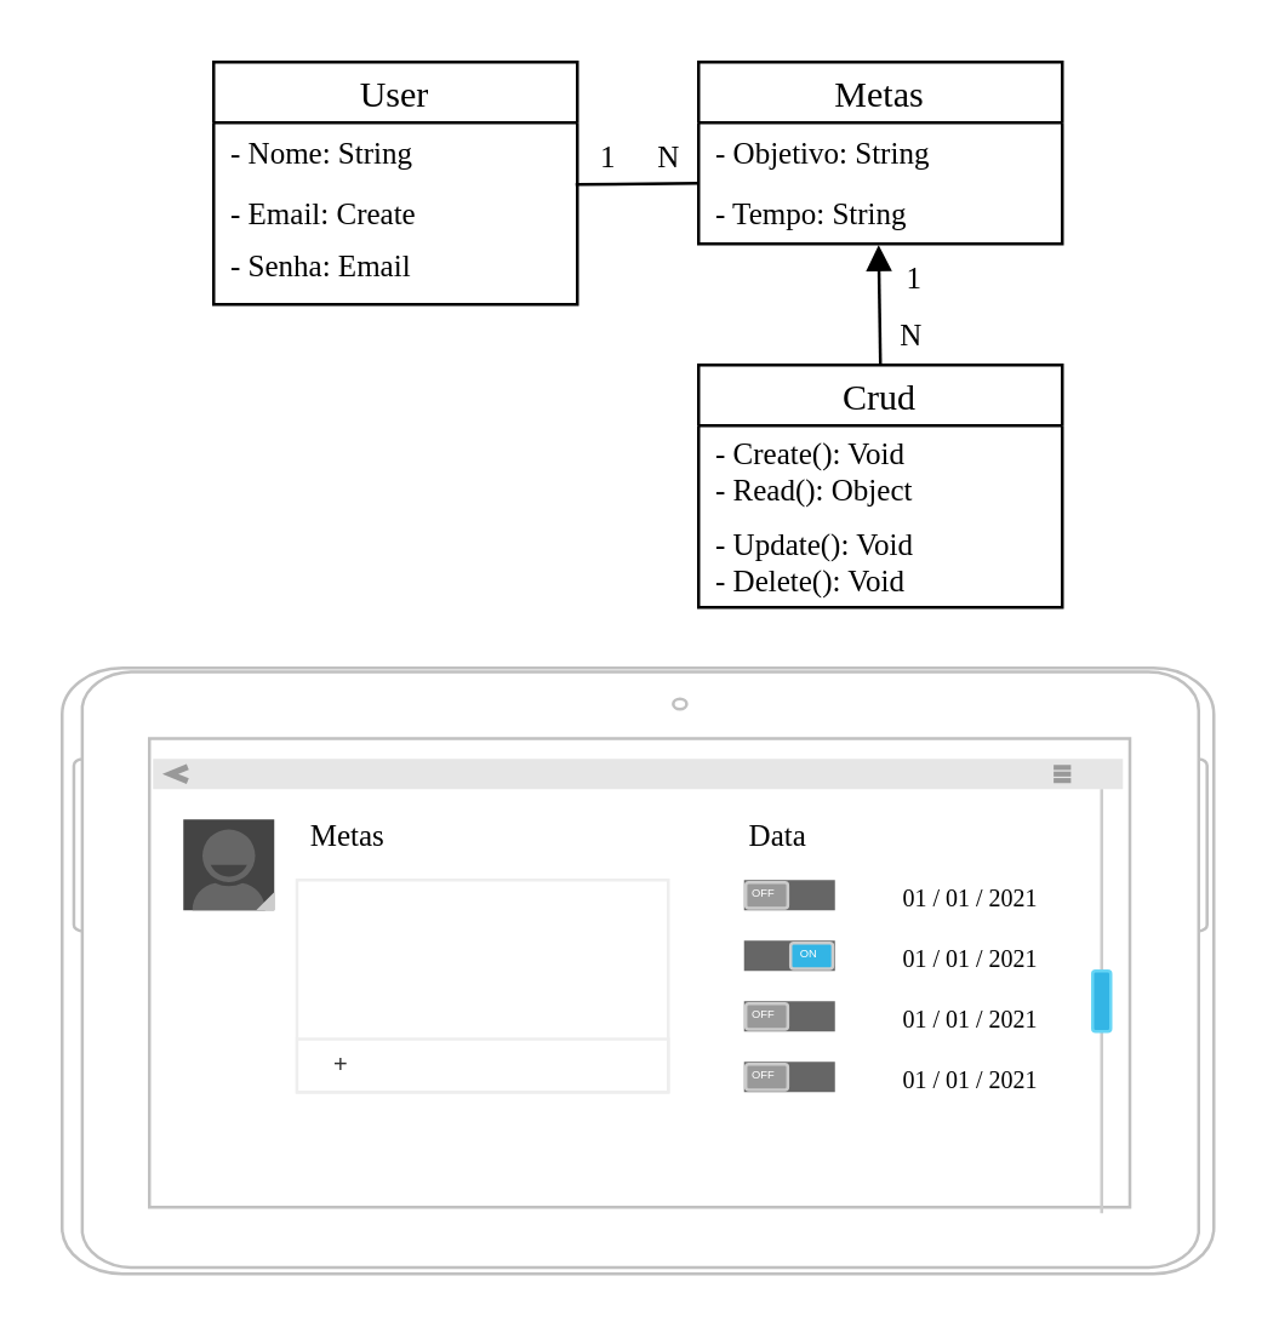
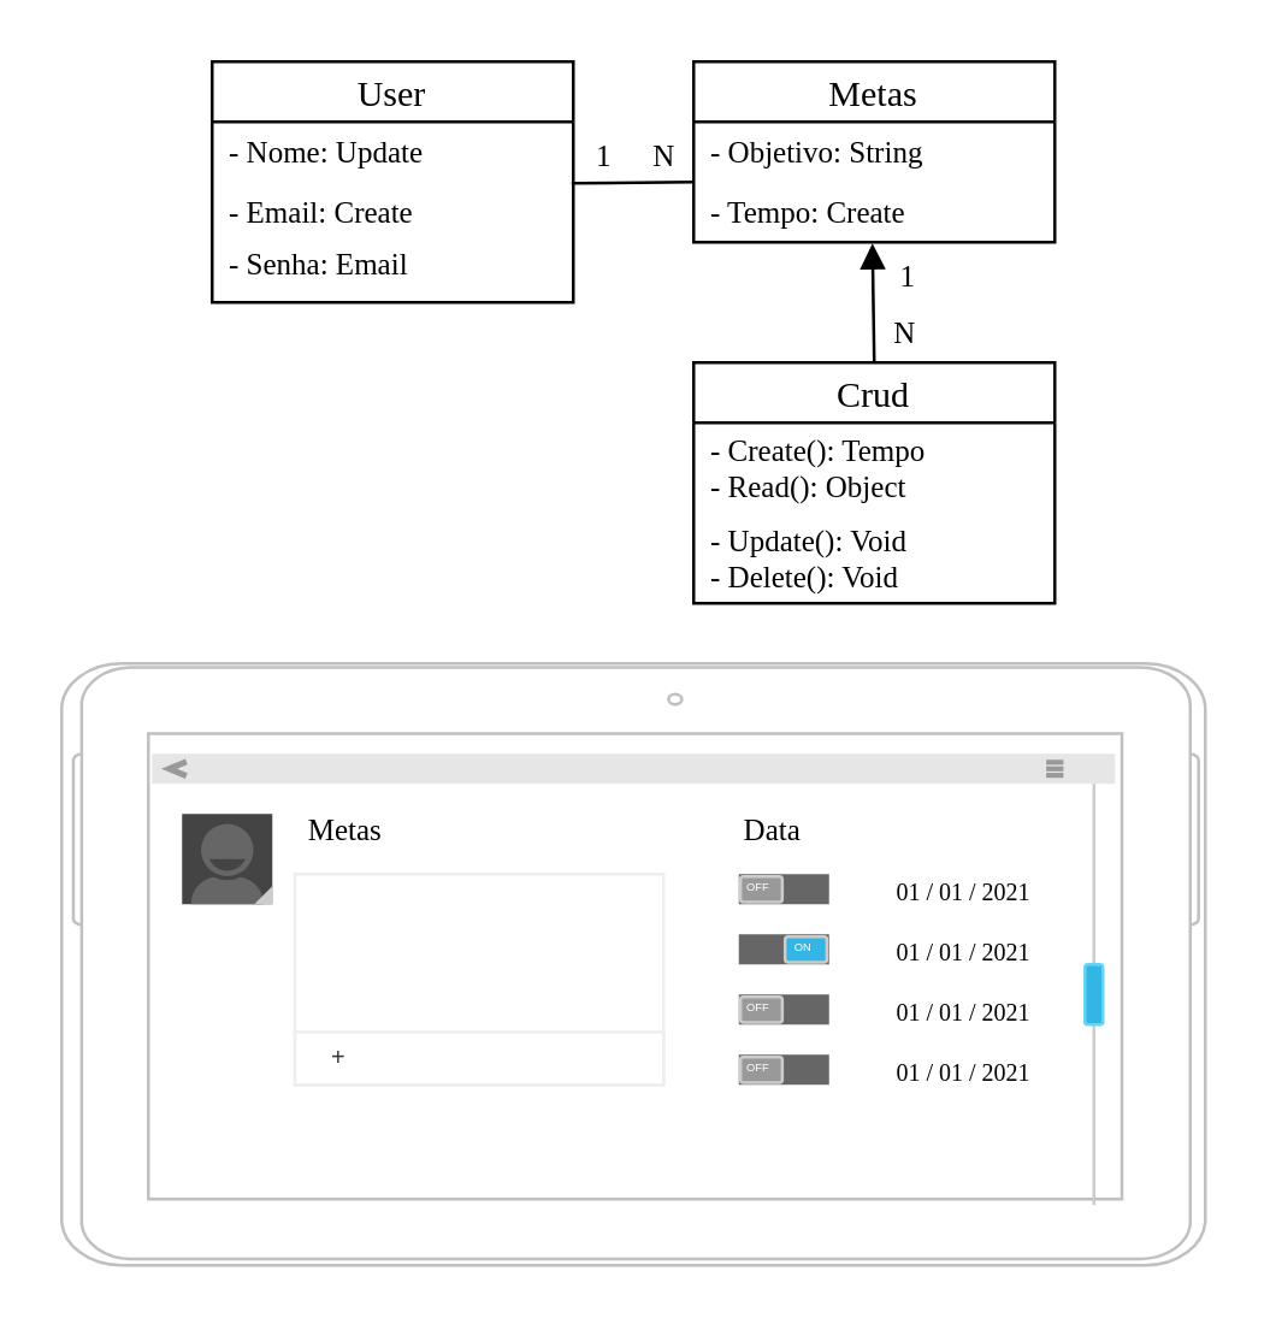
- <mxCell id="3" value="- Nome: String" style="text;strokeColor=none;fillColor=none;spacingLeft=4;spacingRight=4;overflow=hidden;rotatable=0;points=[[0,0.5],[1,0.5]];portConstraint=eastwest;fontSize=10;fontFamily=Times New Roman;verticalAlign=middle;" vertex="1" parent="2"><mxGeometry y="20" width="120" height="20" as="geometry" /></mxCell>
+ <mxCell id="3" value="- Nome: Update" style="text;strokeColor=none;fillColor=none;spacingLeft=4;spacingRight=4;overflow=hidden;rotatable=0;points=[[0,0.5],[1,0.5]];portConstraint=eastwest;fontSize=10;fontFamily=Times New Roman;verticalAlign=middle;" vertex="1" parent="2"><mxGeometry y="20" width="120" height="20" as="geometry" /></mxCell>
- <mxCell id="8" value="- Tempo: String" style="text;strokeColor=none;fillColor=none;spacingLeft=4;spacingRight=4;overflow=hidden;rotatable=0;points=[[0,0.5],[1,0.5]];portConstraint=eastwest;fontSize=10;fontFamily=Times New Roman;verticalAlign=middle;" vertex="1" parent="6"><mxGeometry y="40" width="120" height="20" as="geometry" /></mxCell>
+ <mxCell id="8" value="- Tempo: Create" style="text;strokeColor=none;fillColor=none;spacingLeft=4;spacingRight=4;overflow=hidden;rotatable=0;points=[[0,0.5],[1,0.5]];portConstraint=eastwest;fontSize=10;fontFamily=Times New Roman;verticalAlign=middle;" vertex="1" parent="6"><mxGeometry y="40" width="120" height="20" as="geometry" /></mxCell>
- <mxCell id="16" value="- Create(): Void&#10;- Read(): Object" style="text;strokeColor=none;fillColor=none;spacingLeft=4;spacingRight=4;overflow=hidden;rotatable=0;points=[[0,0.5],[1,0.5]];portConstraint=eastwest;fontSize=10;fontFamily=Times New Roman;verticalAlign=middle;" vertex="1" parent="15"><mxGeometry y="20" width="120" height="30" as="geometry" /></mxCell>
+ <mxCell id="16" value="- Create(): Tempo&#10;- Read(): Object" style="text;strokeColor=none;fillColor=none;spacingLeft=4;spacingRight=4;overflow=hidden;rotatable=0;points=[[0,0.5],[1,0.5]];portConstraint=eastwest;fontSize=10;fontFamily=Times New Roman;verticalAlign=middle;" vertex="1" parent="15"><mxGeometry y="20" width="120" height="30" as="geometry" /></mxCell>
